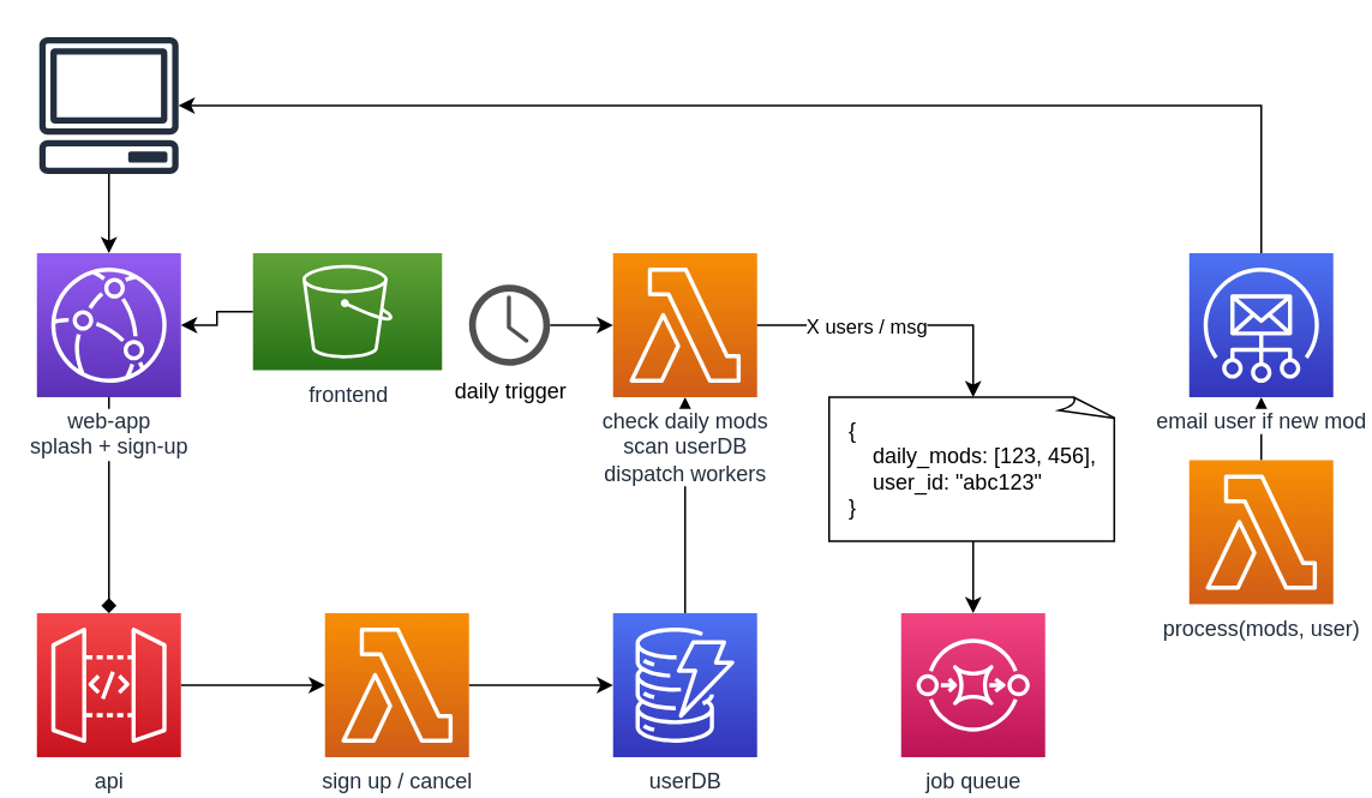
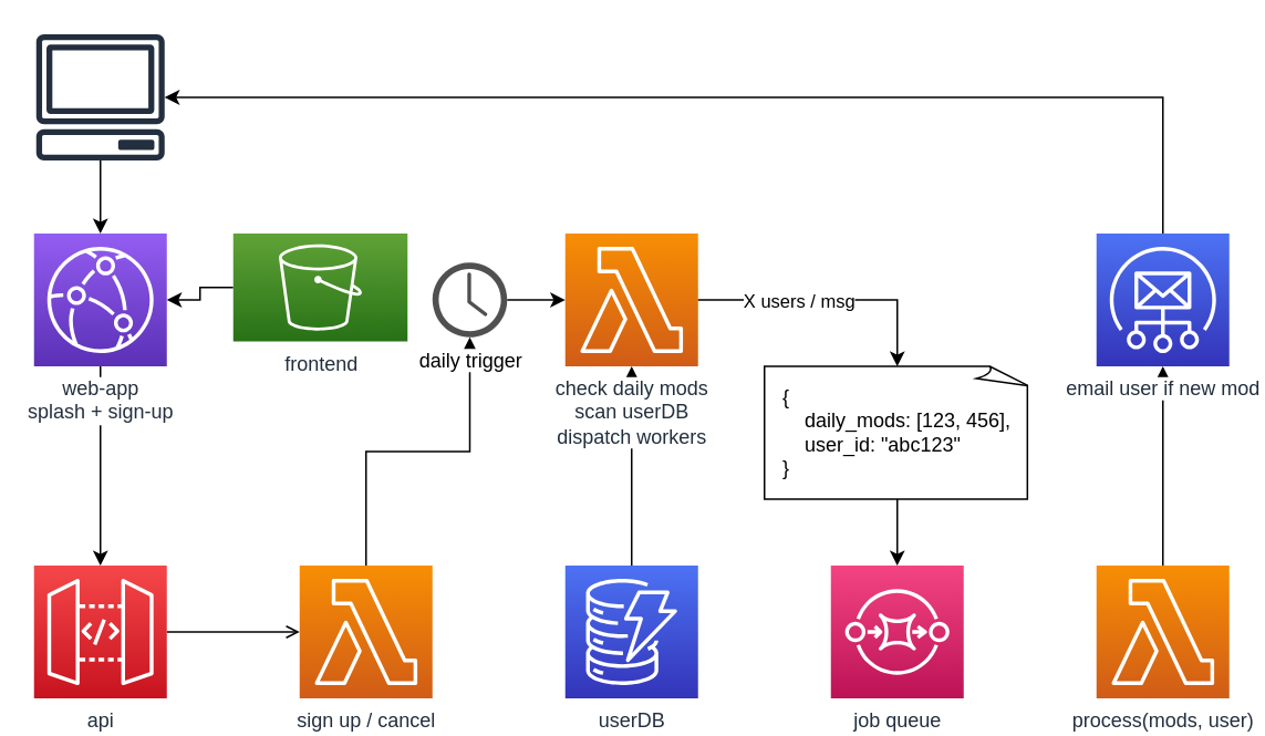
- <mxCell id="6" value="process(mods, user)" style="outlineConnect=0;fontColor=#232F3E;gradientColor=#F78E04;gradientDirection=north;fillColor=#D05C17;strokeColor=#ffffff;dashed=0;verticalLabelPosition=bottom;verticalAlign=top;align=center;html=1;fontSize=12;fontStyle=0;aspect=fixed;shape=mxgraph.aws4.resourceIcon;resIcon=mxgraph.aws4.lambda;labelBackgroundColor=#ffffff;" vertex="1" parent="1"><mxGeometry x="660" y="255" width="80" height="80" as="geometry" /></mxCell>
+ <mxCell id="6" value="process(mods, user)" style="outlineConnect=0;fontColor=#232F3E;gradientColor=#F78E04;gradientDirection=north;fillColor=#D05C17;strokeColor=#ffffff;dashed=0;verticalLabelPosition=bottom;verticalAlign=top;align=center;html=1;fontSize=12;fontStyle=0;aspect=fixed;shape=mxgraph.aws4.resourceIcon;resIcon=mxgraph.aws4.lambda;labelBackgroundColor=#ffffff;" vertex="1" parent="1"><mxGeometry x="660" y="340" width="80" height="80" as="geometry" /></mxCell>
- <mxCell id="15" style="edgeStyle=orthogonalEdgeStyle;rounded=0;orthogonalLoop=1;jettySize=auto;html=1;labelBackgroundColor=#ffffff;endArrow=diamond;" edge="1" parent="1" source="16" target="14"><mxGeometry relative="1" as="geometry" /></mxCell>
+ <mxCell id="15" style="edgeStyle=orthogonalEdgeStyle;rounded=0;orthogonalLoop=1;jettySize=auto;html=1;labelBackgroundColor=#ffffff;" edge="1" parent="1" source="16" target="14"><mxGeometry relative="1" as="geometry" /></mxCell>
- <mxCell id="13" style="edgeStyle=orthogonalEdgeStyle;rounded=0;orthogonalLoop=1;jettySize=auto;html=1;labelBackgroundColor=#ffffff;" edge="1" parent="1" source="14" target="12"><mxGeometry relative="1" as="geometry" /></mxCell>
+ <mxCell id="13" style="edgeStyle=orthogonalEdgeStyle;rounded=0;orthogonalLoop=1;jettySize=auto;html=1;labelBackgroundColor=#ffffff;endArrow=open;" edge="1" parent="1" source="14" target="12"><mxGeometry relative="1" as="geometry" /></mxCell>
- <mxCell id="11" style="edgeStyle=orthogonalEdgeStyle;rounded=0;orthogonalLoop=1;jettySize=auto;html=1;labelBackgroundColor=#ffffff;" edge="1" parent="1" source="12" target="7"><mxGeometry relative="1" as="geometry" /></mxCell>
+ <mxCell id="11" style="edgeStyle=orthogonalEdgeStyle;rounded=0;orthogonalLoop=1;jettySize=auto;html=1;labelBackgroundColor=#ffffff;" edge="1" parent="1" source="12" target="25"><mxGeometry relative="1" as="geometry" /></mxCell>
